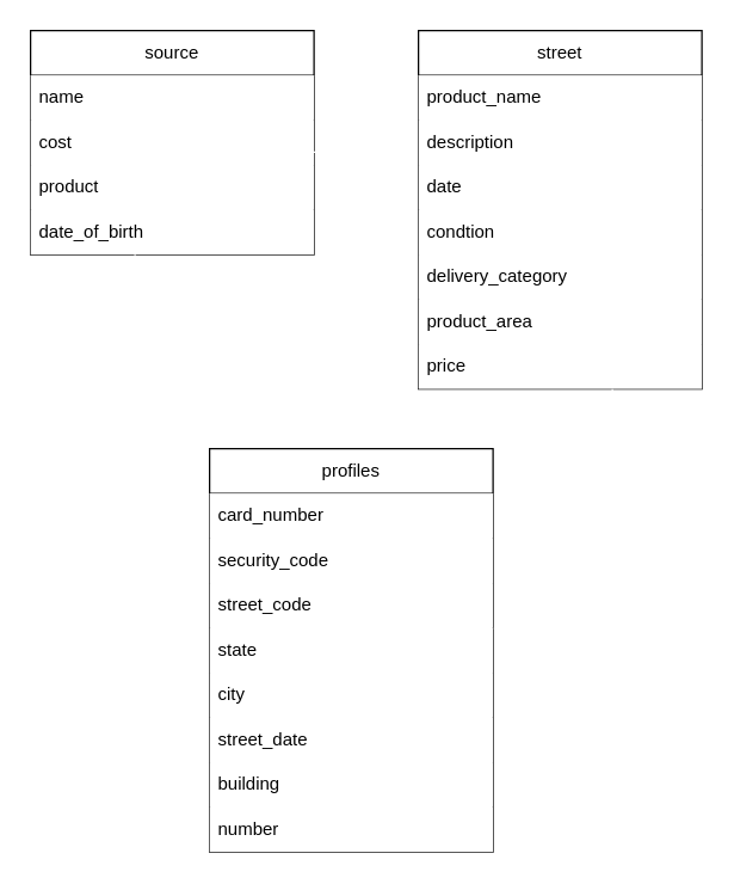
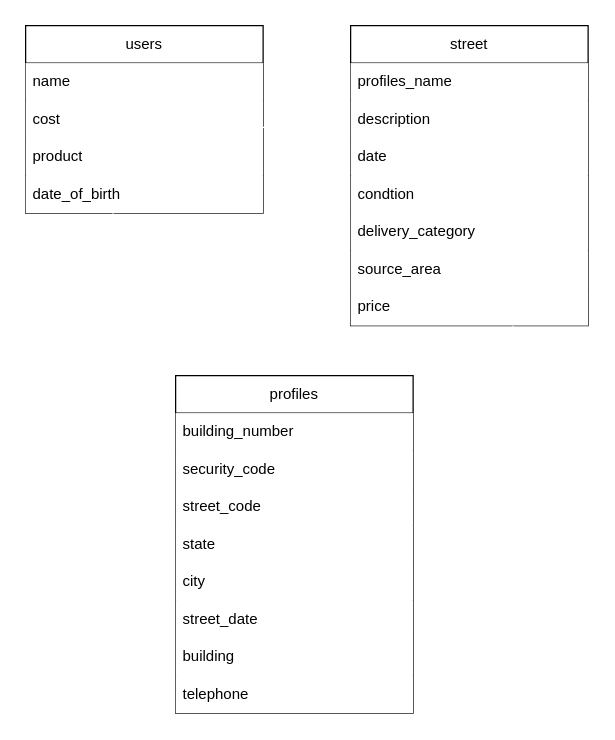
- <mxCell id="2" value="source" style="swimlane;fontStyle=0;childLayout=stackLayout;horizontal=1;startSize=30;horizontalStack=0;resizeParent=1;resizeParentMax=0;resizeLast=0;collapsible=1;marginBottom=0;whiteSpace=wrap;html=1;fontColor=default;" vertex="1" parent="1"><mxGeometry x="20" y="20" width="190" height="150" as="geometry"><mxRectangle x="20" y="120" width="70" height="30" as="alternateBounds" /></mxGeometry></mxCell>
+ <mxCell id="2" value="users" style="swimlane;fontStyle=0;childLayout=stackLayout;horizontal=1;startSize=30;horizontalStack=0;resizeParent=1;resizeParentMax=0;resizeLast=0;collapsible=1;marginBottom=0;whiteSpace=wrap;html=1;fontColor=default;" vertex="1" parent="1"><mxGeometry x="20" y="20" width="190" height="150" as="geometry"><mxRectangle x="20" y="120" width="70" height="30" as="alternateBounds" /></mxGeometry></mxCell>
- <mxCell id="9" value="product_name" style="text;strokeColor=none;fillColor=default;align=left;verticalAlign=middle;spacingLeft=4;spacingRight=4;overflow=hidden;points=[[0,0.5],[1,0.5]];portConstraint=eastwest;rotatable=0;whiteSpace=wrap;html=1;" vertex="1" parent="8"><mxGeometry y="30" width="190" height="30" as="geometry" /></mxCell>
+ <mxCell id="9" value="profiles_name" style="text;strokeColor=none;fillColor=default;align=left;verticalAlign=middle;spacingLeft=4;spacingRight=4;overflow=hidden;points=[[0,0.5],[1,0.5]];portConstraint=eastwest;rotatable=0;whiteSpace=wrap;html=1;" vertex="1" parent="8"><mxGeometry y="30" width="190" height="30" as="geometry" /></mxCell>
- <mxCell id="14" value="product_area" style="text;strokeColor=none;fillColor=default;align=left;verticalAlign=middle;spacingLeft=4;spacingRight=4;overflow=hidden;points=[[0,0.5],[1,0.5]];portConstraint=eastwest;rotatable=0;whiteSpace=wrap;html=1;" vertex="1" parent="8"><mxGeometry y="180" width="190" height="30" as="geometry" /></mxCell>
+ <mxCell id="14" value="source_area" style="text;strokeColor=none;fillColor=default;align=left;verticalAlign=middle;spacingLeft=4;spacingRight=4;overflow=hidden;points=[[0,0.5],[1,0.5]];portConstraint=eastwest;rotatable=0;whiteSpace=wrap;html=1;" vertex="1" parent="8"><mxGeometry y="180" width="190" height="30" as="geometry" /></mxCell>
- <mxCell id="19" value="card_number" style="text;strokeColor=none;fillColor=default;align=left;verticalAlign=middle;spacingLeft=4;spacingRight=4;overflow=hidden;points=[[0,0.5],[1,0.5]];portConstraint=eastwest;rotatable=0;whiteSpace=wrap;html=1;" vertex="1" parent="18"><mxGeometry y="30" width="190" height="30" as="geometry" /></mxCell>
+ <mxCell id="19" value="building_number" style="text;strokeColor=none;fillColor=default;align=left;verticalAlign=middle;spacingLeft=4;spacingRight=4;overflow=hidden;points=[[0,0.5],[1,0.5]];portConstraint=eastwest;rotatable=0;whiteSpace=wrap;html=1;" vertex="1" parent="18"><mxGeometry y="30" width="190" height="30" as="geometry" /></mxCell>
- <mxCell id="26" value="number" style="text;strokeColor=none;fillColor=default;align=left;verticalAlign=middle;spacingLeft=4;spacingRight=4;overflow=hidden;points=[[0,0.5],[1,0.5]];portConstraint=eastwest;rotatable=0;whiteSpace=wrap;html=1;" vertex="1" parent="18"><mxGeometry y="240" width="190" height="30" as="geometry" /></mxCell>
+ <mxCell id="26" value="telephone" style="text;strokeColor=none;fillColor=default;align=left;verticalAlign=middle;spacingLeft=4;spacingRight=4;overflow=hidden;points=[[0,0.5],[1,0.5]];portConstraint=eastwest;rotatable=0;whiteSpace=wrap;html=1;" vertex="1" parent="18"><mxGeometry y="240" width="190" height="30" as="geometry" /></mxCell>
